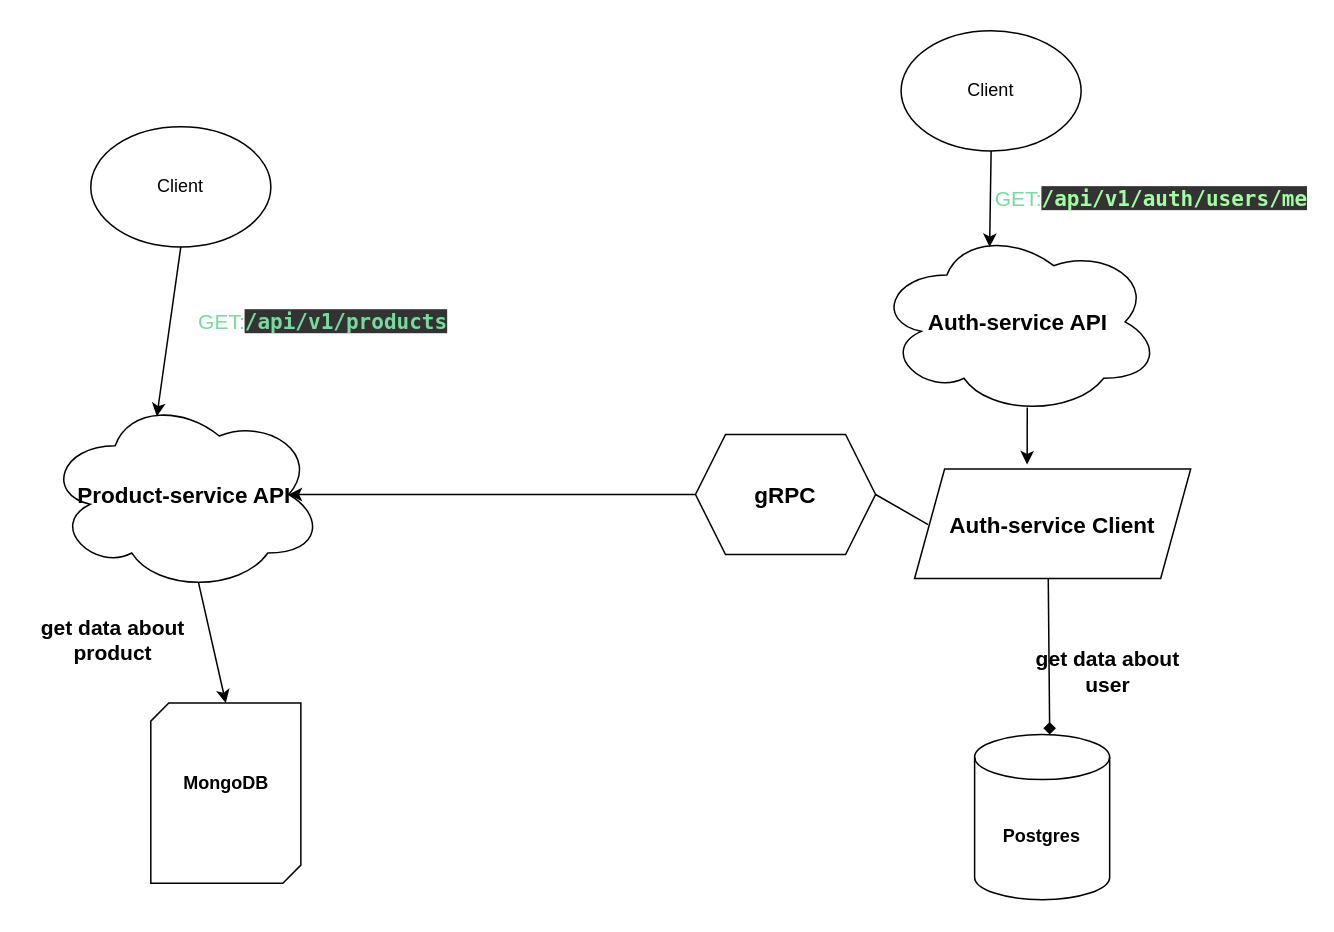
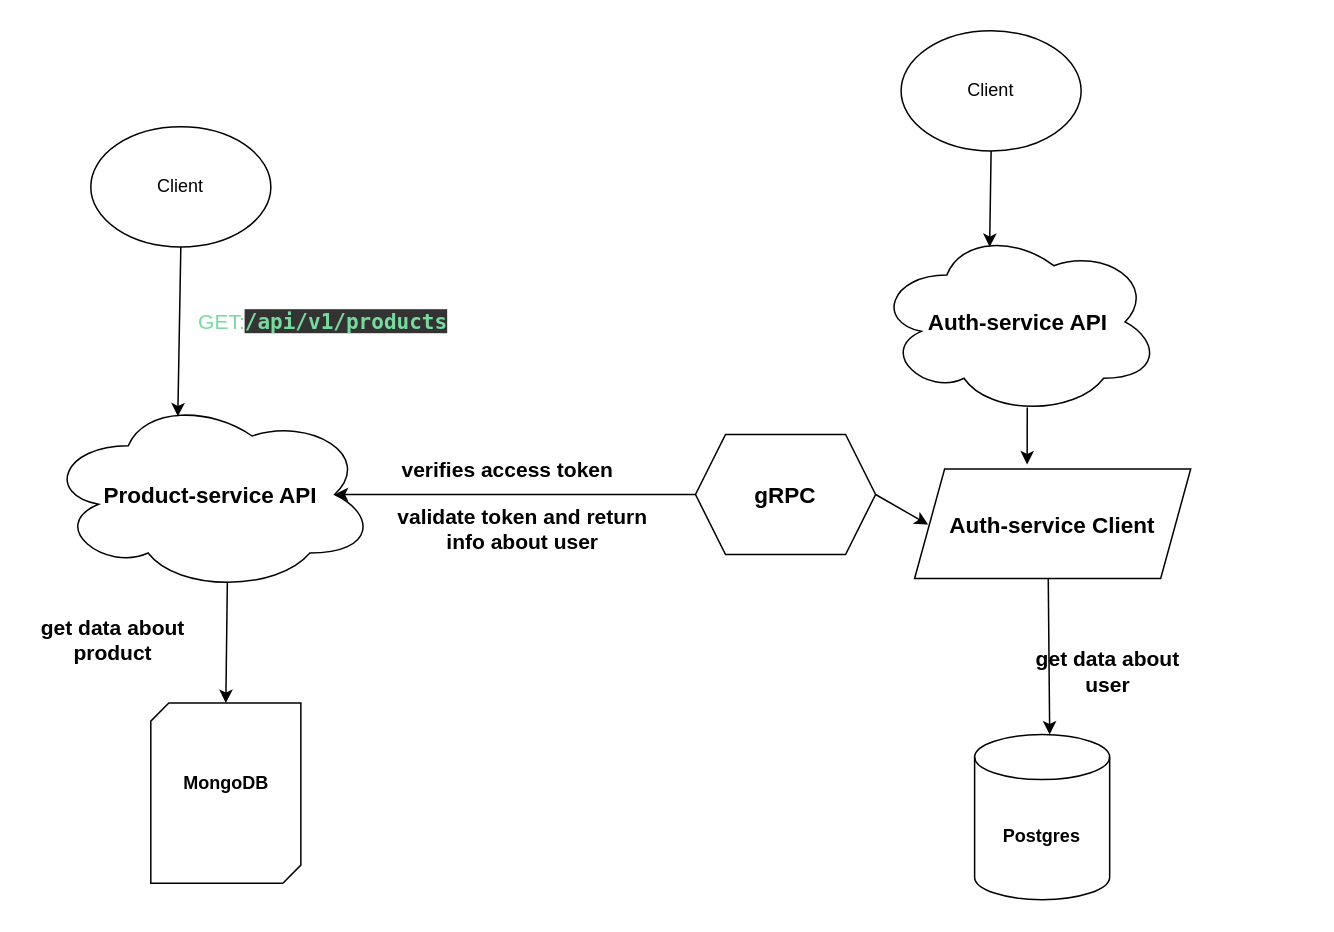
- <mxCell id="14" value="&lt;font style=&quot;font-size: 14px;&quot;&gt;&lt;font style=&quot;font-size: 14px;&quot; color=&quot;#76db9d&quot;&gt;GET:&lt;/font&gt;&lt;span style=&quot;color: rgb(162, 252, 162); font-family: Consolas, monaco, monospace; text-wrap: nowrap; background-color: rgb(51, 51, 51); font-weight: 600; text-align: start;&quot;&gt;/api/v1/auth/users/me&lt;/span&gt;&lt;/font&gt;" style="text;html=1;align=center;verticalAlign=middle;whiteSpace=wrap;rounded=0;" vertex="1" parent="1"><mxGeometry x="667" y="111.5" width="200" height="40" as="geometry" /></mxCell>
+ <mxCell id="7" value="&lt;font style=&quot;font-size: 14px;&quot;&gt;verifies access token&lt;/font&gt;" style="text;html=1;align=center;verticalAlign=middle;whiteSpace=wrap;rounded=0;fontStyle=1" vertex="1" parent="1"><mxGeometry x="263" y="298" width="150" height="30" as="geometry" /></mxCell>
- <mxCell id="3" value="&lt;font style=&quot;font-size: 15px;&quot;&gt;&lt;b&gt;Product-service API&lt;/b&gt;&lt;/font&gt;" style="ellipse;shape=cloud;whiteSpace=wrap;html=1;" vertex="1" parent="1"><mxGeometry x="30" y="264" width="185" height="130" as="geometry" /></mxCell>
+ <mxCell id="3" value="&lt;font style=&quot;font-size: 15px;&quot;&gt;&lt;b&gt;Product-service API&lt;/b&gt;&lt;/font&gt;" style="ellipse;shape=cloud;whiteSpace=wrap;html=1;" vertex="1" parent="1"><mxGeometry x="30" y="264" width="220" height="130" as="geometry" /></mxCell>
- <mxCell id="21" value="" style="endArrow=none;html=1;rounded=0;entryX=0.049;entryY=0.507;entryDx=0;entryDy=0;entryPerimeter=0;exitX=1;exitY=0.5;exitDx=0;exitDy=0;" edge="1" parent="1" source="19" target="22"><mxGeometry width="50" height="50" relative="1" as="geometry"><mxPoint x="353" y="365" as="sourcePoint" /><mxPoint x="403" y="315" as="targetPoint" /></mxGeometry></mxCell>
+ <mxCell id="21" value="" style="endArrow=classic;html=1;rounded=0;entryX=0.049;entryY=0.507;entryDx=0;entryDy=0;entryPerimeter=0;exitX=1;exitY=0.5;exitDx=0;exitDy=0;" edge="1" parent="1" source="19" target="22"><mxGeometry width="50" height="50" relative="1" as="geometry"><mxPoint x="353" y="365" as="sourcePoint" /><mxPoint x="403" y="315" as="targetPoint" /></mxGeometry></mxCell>
+ <mxCell id="8" value="&lt;font style=&quot;font-size: 14px;&quot;&gt;validate token and return info about user&lt;/font&gt;" style="text;html=1;align=center;verticalAlign=middle;whiteSpace=wrap;rounded=0;fontStyle=1" vertex="1" parent="1"><mxGeometry x="250" y="339" width="196" height="25" as="geometry" /></mxCell>
- <mxCell id="9" value="" style="endArrow=diamond;html=1;rounded=0;exitX=0.484;exitY=0.973;exitDx=0;exitDy=0;exitPerimeter=0;entryX=0.556;entryY=0;entryDx=0;entryDy=0;entryPerimeter=0;" edge="1" parent="1" source="22" target="10"><mxGeometry width="50" height="50" relative="1" as="geometry"><mxPoint x="430" y="414" as="sourcePoint" /><mxPoint x="608" y="434" as="targetPoint" /></mxGeometry></mxCell>
+ <mxCell id="9" value="" style="endArrow=classic;html=1;rounded=0;exitX=0.484;exitY=0.973;exitDx=0;exitDy=0;exitPerimeter=0;entryX=0.556;entryY=0;entryDx=0;entryDy=0;entryPerimeter=0;" edge="1" parent="1" source="22" target="10"><mxGeometry width="50" height="50" relative="1" as="geometry"><mxPoint x="430" y="414" as="sourcePoint" /><mxPoint x="608" y="434" as="targetPoint" /></mxGeometry></mxCell>
